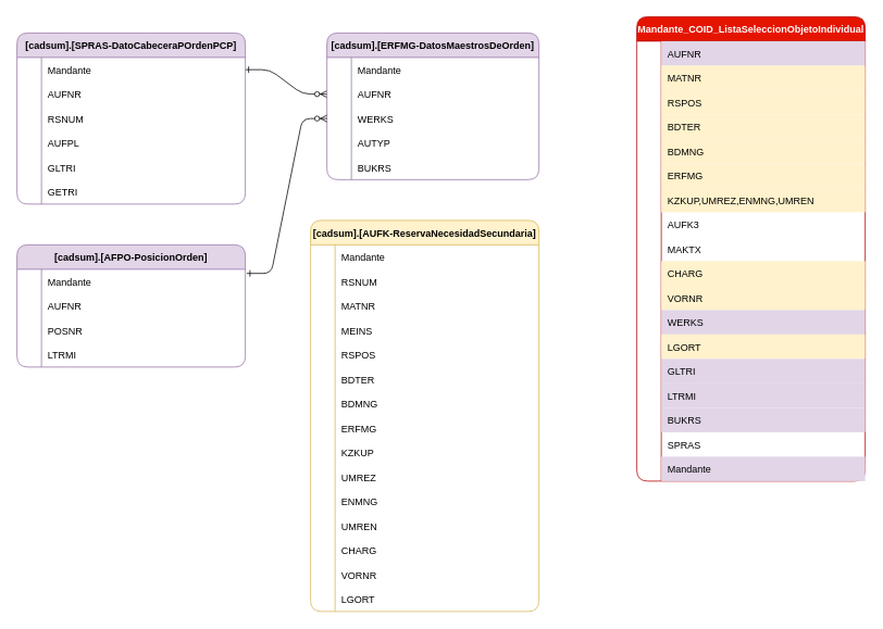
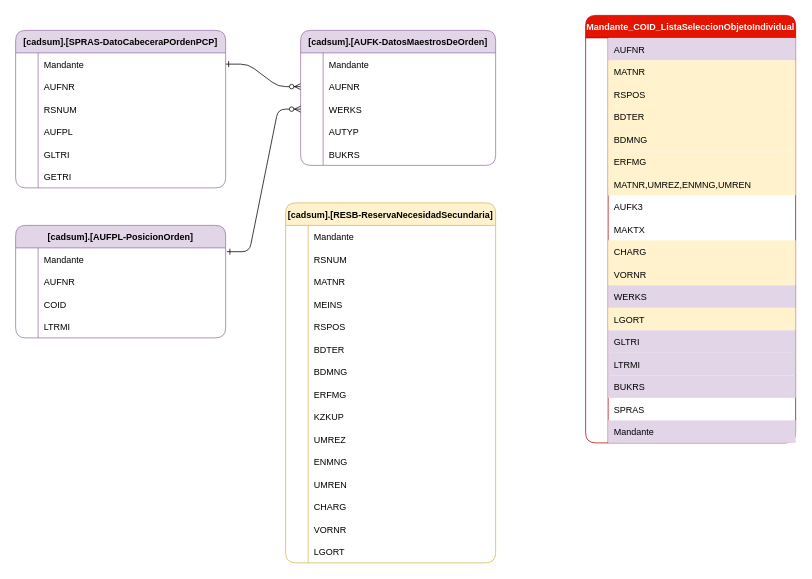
- <mxCell id="58" value="[cadsum].[ERFMG-DatosMaestrosDeOrden]" style="shape=table;startSize=30;container=1;collapsible=1;childLayout=tableLayout;fixedRows=1;rowLines=0;fontStyle=1;align=center;resizeLast=1;rounded=1;fillColor=#e1d5e7;strokeColor=#9673a6;" vertex="1" parent="1"><mxGeometry x="400" y="40" width="260" height="180" as="geometry" /></mxCell>
+ <mxCell id="58" value="[cadsum].[AUFK-DatosMaestrosDeOrden]" style="shape=table;startSize=30;container=1;collapsible=1;childLayout=tableLayout;fixedRows=1;rowLines=0;fontStyle=1;align=center;resizeLast=1;rounded=1;fillColor=#e1d5e7;strokeColor=#9673a6;" vertex="1" parent="1"><mxGeometry x="400" y="40" width="260" height="180" as="geometry" /></mxCell>
- <mxCell id="24" value="KZKUP,UMREZ,ENMNG,UMREN" style="shape=partialRectangle;overflow=hidden;connectable=0;fillColor=#fff2cc;align=left;strokeColor=#d6b656;top=0;left=0;bottom=0;right=0;spacingLeft=6;" vertex="1" parent="22"><mxGeometry x="30" width="250" height="30" as="geometry"><mxRectangle width="250" height="30" as="alternateBounds" /></mxGeometry></mxCell>
+ <mxCell id="24" value="MATNR,UMREZ,ENMNG,UMREN" style="shape=partialRectangle;overflow=hidden;connectable=0;fillColor=#fff2cc;align=left;strokeColor=#d6b656;top=0;left=0;bottom=0;right=0;spacingLeft=6;" vertex="1" parent="22"><mxGeometry x="30" width="250" height="30" as="geometry"><mxRectangle width="250" height="30" as="alternateBounds" /></mxGeometry></mxCell>
- <mxCell id="74" value="[cadsum].[AUFK-ReservaNecesidadSecundaria]" style="shape=table;startSize=30;container=1;collapsible=1;childLayout=tableLayout;fixedRows=1;rowLines=0;fontStyle=1;align=center;resizeLast=1;rounded=1;fillColor=#fff2cc;strokeColor=#d6b656;" vertex="1" parent="1"><mxGeometry x="380" y="270" width="280" height="480" as="geometry" /></mxCell>
+ <mxCell id="74" value="[cadsum].[RESB-ReservaNecesidadSecundaria]" style="shape=table;startSize=30;container=1;collapsible=1;childLayout=tableLayout;fixedRows=1;rowLines=0;fontStyle=1;align=center;resizeLast=1;rounded=1;fillColor=#fff2cc;strokeColor=#d6b656;" vertex="1" parent="1"><mxGeometry x="380" y="270" width="280" height="480" as="geometry" /></mxCell>
- <mxCell id="139" value="[cadsum].[AFPO-PosicionOrden]" style="shape=table;startSize=30;container=1;collapsible=1;childLayout=tableLayout;fixedRows=1;rowLines=0;fontStyle=1;align=center;resizeLast=1;rounded=1;fillColor=#e1d5e7;strokeColor=#9673a6;" vertex="1" parent="1"><mxGeometry x="20" y="300" width="280" height="150" as="geometry" /></mxCell>
+ <mxCell id="139" value="[cadsum].[AUFPL-PosicionOrden]" style="shape=table;startSize=30;container=1;collapsible=1;childLayout=tableLayout;fixedRows=1;rowLines=0;fontStyle=1;align=center;resizeLast=1;rounded=1;fillColor=#e1d5e7;strokeColor=#9673a6;" vertex="1" parent="1"><mxGeometry x="20" y="300" width="280" height="150" as="geometry" /></mxCell>
- <mxCell id="148" value="POSNR" style="shape=partialRectangle;overflow=hidden;connectable=0;fillColor=none;align=left;strokeColor=inherit;top=0;left=0;bottom=0;right=0;spacingLeft=6;" vertex="1" parent="146"><mxGeometry x="30" width="250" height="30" as="geometry"><mxRectangle width="250" height="30" as="alternateBounds" /></mxGeometry></mxCell>
+ <mxCell id="148" value="COID" style="shape=partialRectangle;overflow=hidden;connectable=0;fillColor=none;align=left;strokeColor=inherit;top=0;left=0;bottom=0;right=0;spacingLeft=6;" vertex="1" parent="146"><mxGeometry x="30" width="250" height="30" as="geometry"><mxRectangle width="250" height="30" as="alternateBounds" /></mxGeometry></mxCell>
